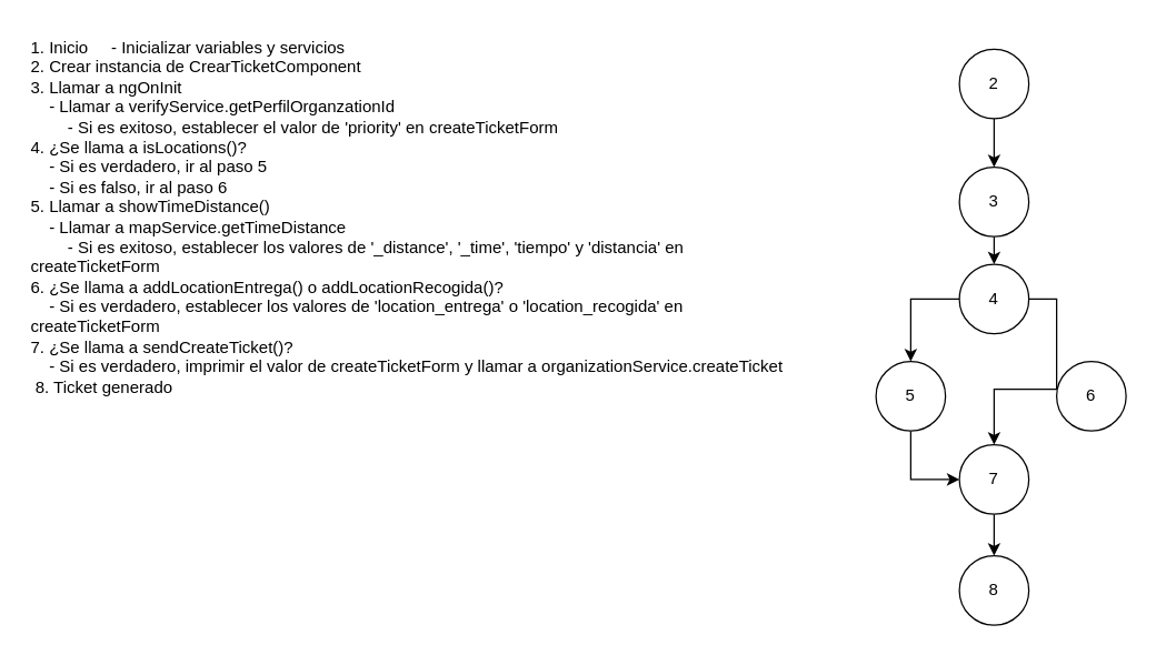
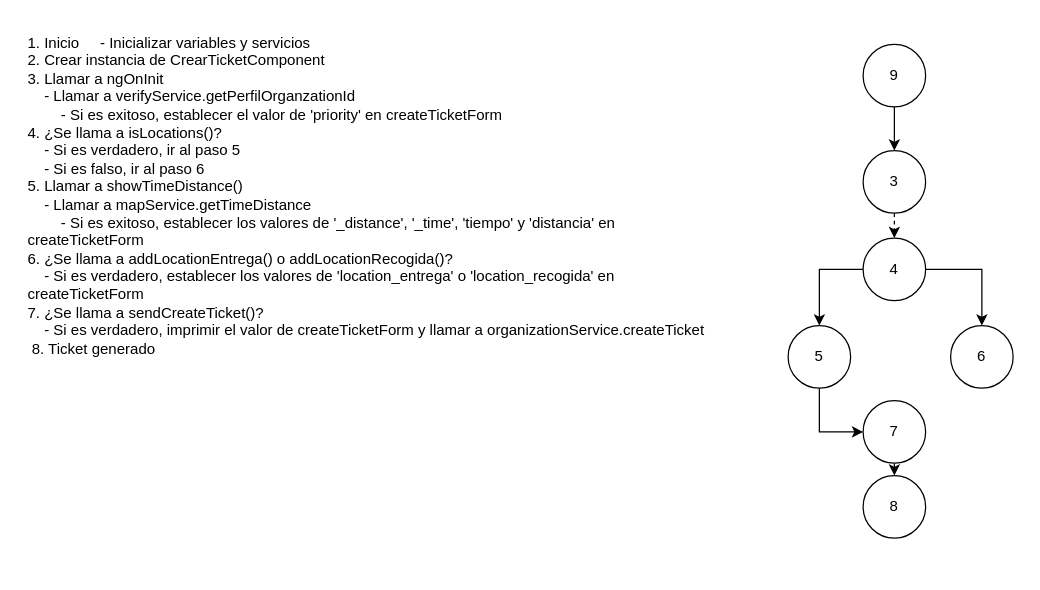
- <mxCell id="4" value="2" style="ellipse;whiteSpace=wrap;html=1;aspect=fixed;" parent="1" vertex="1"><mxGeometry x="690" y="35" width="50" height="50" as="geometry" /></mxCell>
+ <mxCell id="4" value="9" style="ellipse;whiteSpace=wrap;html=1;aspect=fixed;" parent="1" vertex="1"><mxGeometry x="690" y="35" width="50" height="50" as="geometry" /></mxCell>
- <mxCell id="5" style="edgeStyle=orthogonalEdgeStyle;rounded=0;orthogonalLoop=1;jettySize=auto;html=1;exitX=0.5;exitY=1;exitDx=0;exitDy=0;entryX=0.5;entryY=0;entryDx=0;entryDy=0;" parent="1" source="6" target="9" edge="1"><mxGeometry relative="1" as="geometry" /></mxCell>
+ <mxCell id="5" style="edgeStyle=orthogonalEdgeStyle;rounded=0;orthogonalLoop=1;jettySize=auto;html=1;exitX=0.5;exitY=1;exitDx=0;exitDy=0;entryX=0.5;entryY=0;entryDx=0;entryDy=0;dashed=1;" parent="1" source="6" target="9" edge="1"><mxGeometry relative="1" as="geometry" /></mxCell>
- <mxCell id="8" style="edgeStyle=orthogonalEdgeStyle;rounded=0;orthogonalLoop=1;jettySize=auto;html=1;exitX=1;exitY=0.5;exitDx=0;exitDy=0;" parent="1" source="9" target="14" edge="1"><mxGeometry relative="1" as="geometry" /></mxCell>
+ <mxCell id="8" style="edgeStyle=orthogonalEdgeStyle;rounded=0;orthogonalLoop=1;jettySize=auto;html=1;exitX=1;exitY=0.5;exitDx=0;exitDy=0;entryX=0.5;entryY=0;entryDx=0;entryDy=0;" parent="1" source="9" target="12" edge="1"><mxGeometry relative="1" as="geometry" /></mxCell>
- <mxCell id="15" value="8" style="ellipse;whiteSpace=wrap;html=1;aspect=fixed;" parent="1" vertex="1"><mxGeometry x="690" y="400" width="50" height="50" as="geometry" /></mxCell>
+ <mxCell id="15" value="8" style="ellipse;whiteSpace=wrap;html=1;aspect=fixed;" parent="1" vertex="1"><mxGeometry x="690" y="380" width="50" height="50" as="geometry" /></mxCell>
